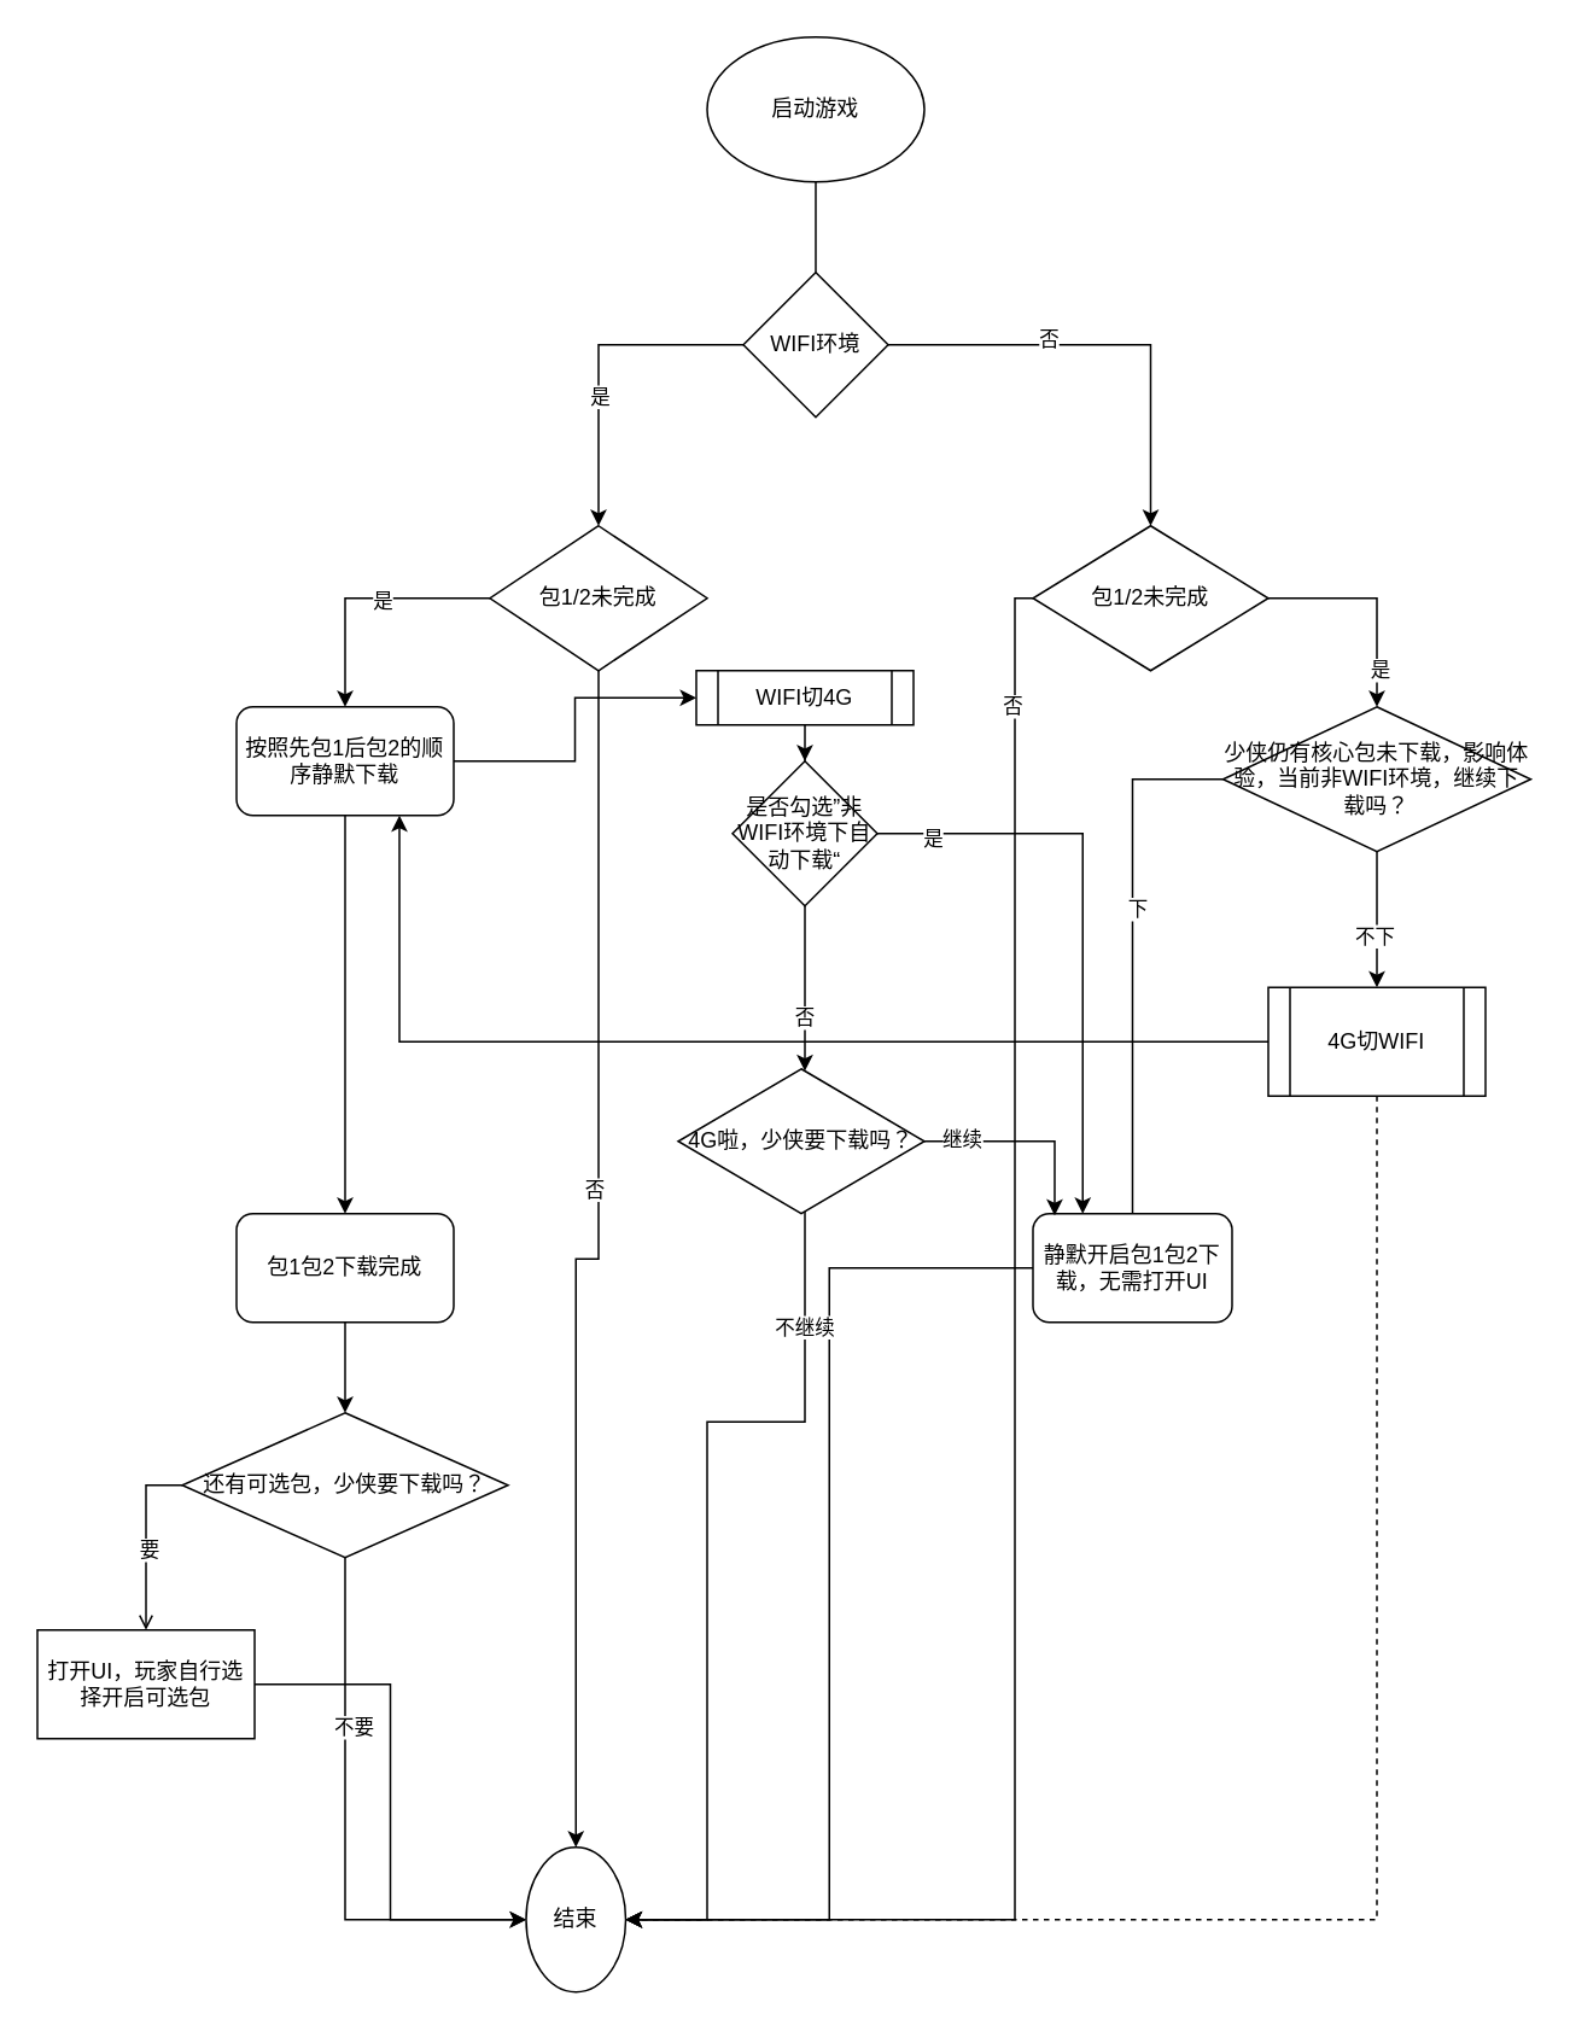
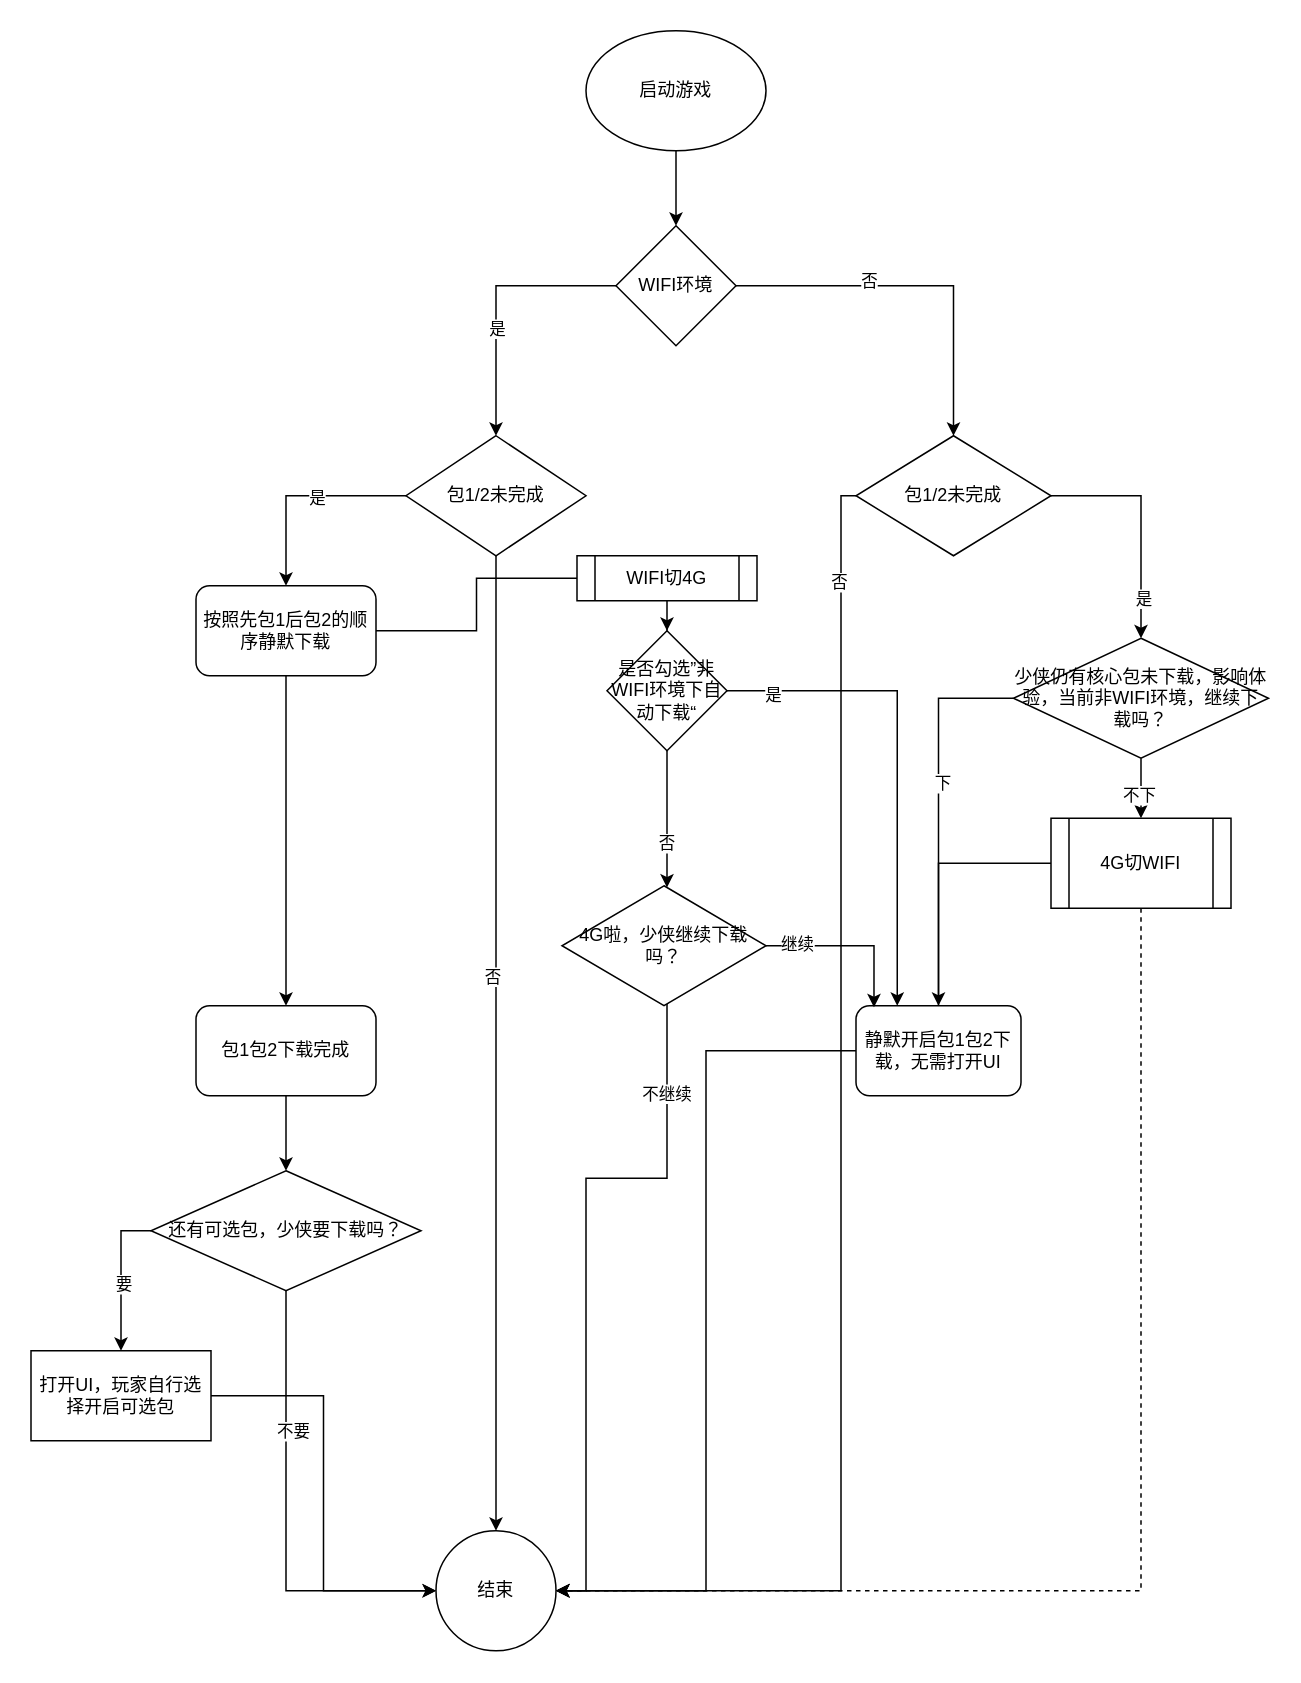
- <mxCell id="2" style="edgeStyle=orthogonalEdgeStyle;rounded=0;orthogonalLoop=1;jettySize=auto;html=1;exitX=0.5;exitY=1;exitDx=0;exitDy=0;entryX=0.5;entryY=0;entryDx=0;entryDy=0;endArrow=none;" edge="1" parent="1" source="3" target="8"><mxGeometry relative="1" as="geometry" /></mxCell>
+ <mxCell id="2" style="edgeStyle=orthogonalEdgeStyle;rounded=0;orthogonalLoop=1;jettySize=auto;html=1;exitX=0.5;exitY=1;exitDx=0;exitDy=0;entryX=0.5;entryY=0;entryDx=0;entryDy=0;" edge="1" parent="1" source="3" target="8"><mxGeometry relative="1" as="geometry" /></mxCell>
- <mxCell id="15" style="edgeStyle=orthogonalEdgeStyle;rounded=0;orthogonalLoop=1;jettySize=auto;html=1;" edge="1" parent="1" source="16" target="40"><mxGeometry relative="1" as="geometry" /></mxCell>
+ <mxCell id="15" style="edgeStyle=orthogonalEdgeStyle;rounded=0;orthogonalLoop=1;jettySize=auto;html=1;endArrow=none;" edge="1" parent="1" source="16" target="40"><mxGeometry relative="1" as="geometry" /></mxCell>
- <mxCell id="36" value="少侠仍有核心包未下载，影响体验，当前非WIFI环境，继续下载吗？" style="rhombus;whiteSpace=wrap;html=1;" vertex="1" parent="1"><mxGeometry x="675" y="390" width="170" height="80" as="geometry" /></mxCell>
+ <mxCell id="36" value="少侠仍有核心包未下载，影响体验，当前非WIFI环境，继续下载吗？" style="rhombus;whiteSpace=wrap;html=1;" vertex="1" parent="1"><mxGeometry x="675" y="425" width="170" height="80" as="geometry" /></mxCell>
- <mxCell id="47" style="edgeStyle=orthogonalEdgeStyle;rounded=0;orthogonalLoop=1;jettySize=auto;html=1;entryX=0.75;entryY=1;entryDx=0;entryDy=0;" edge="1" parent="1" source="48" target="16"><mxGeometry relative="1" as="geometry" /></mxCell>
+ <mxCell id="47" style="edgeStyle=orthogonalEdgeStyle;rounded=0;orthogonalLoop=1;jettySize=auto;html=1;" edge="1" parent="1" source="48" target="38"><mxGeometry relative="1" as="geometry" /></mxCell>
- <mxCell id="45" value="4G啦，少侠要下载吗？" style="rhombus;whiteSpace=wrap;html=1;" vertex="1" parent="1"><mxGeometry x="374" y="590" width="136" height="80" as="geometry" /></mxCell>
+ <mxCell id="45" value="4G啦，少侠继续下载吗？" style="rhombus;whiteSpace=wrap;html=1;" vertex="1" parent="1"><mxGeometry x="374" y="590" width="136" height="80" as="geometry" /></mxCell>
- <mxCell id="20" style="edgeStyle=orthogonalEdgeStyle;rounded=0;orthogonalLoop=1;jettySize=auto;html=1;exitX=0;exitY=0.5;exitDx=0;exitDy=0;endArrow=open;" edge="1" parent="1" source="24" target="26"><mxGeometry relative="1" as="geometry" /></mxCell>
+ <mxCell id="20" style="edgeStyle=orthogonalEdgeStyle;rounded=0;orthogonalLoop=1;jettySize=auto;html=1;exitX=0;exitY=0.5;exitDx=0;exitDy=0;" edge="1" parent="1" source="24" target="26"><mxGeometry relative="1" as="geometry" /></mxCell>
- <mxCell id="17" value="结束" style="ellipse;whiteSpace=wrap;html=1;aspect=fixed;" vertex="1" parent="1"><mxGeometry x="290" y="1020" width="55" height="80" as="geometry" /></mxCell>
+ <mxCell id="17" value="结束" style="ellipse;whiteSpace=wrap;html=1;aspect=fixed;" vertex="1" parent="1"><mxGeometry x="290" y="1020" width="80" height="80" as="geometry" /></mxCell>
